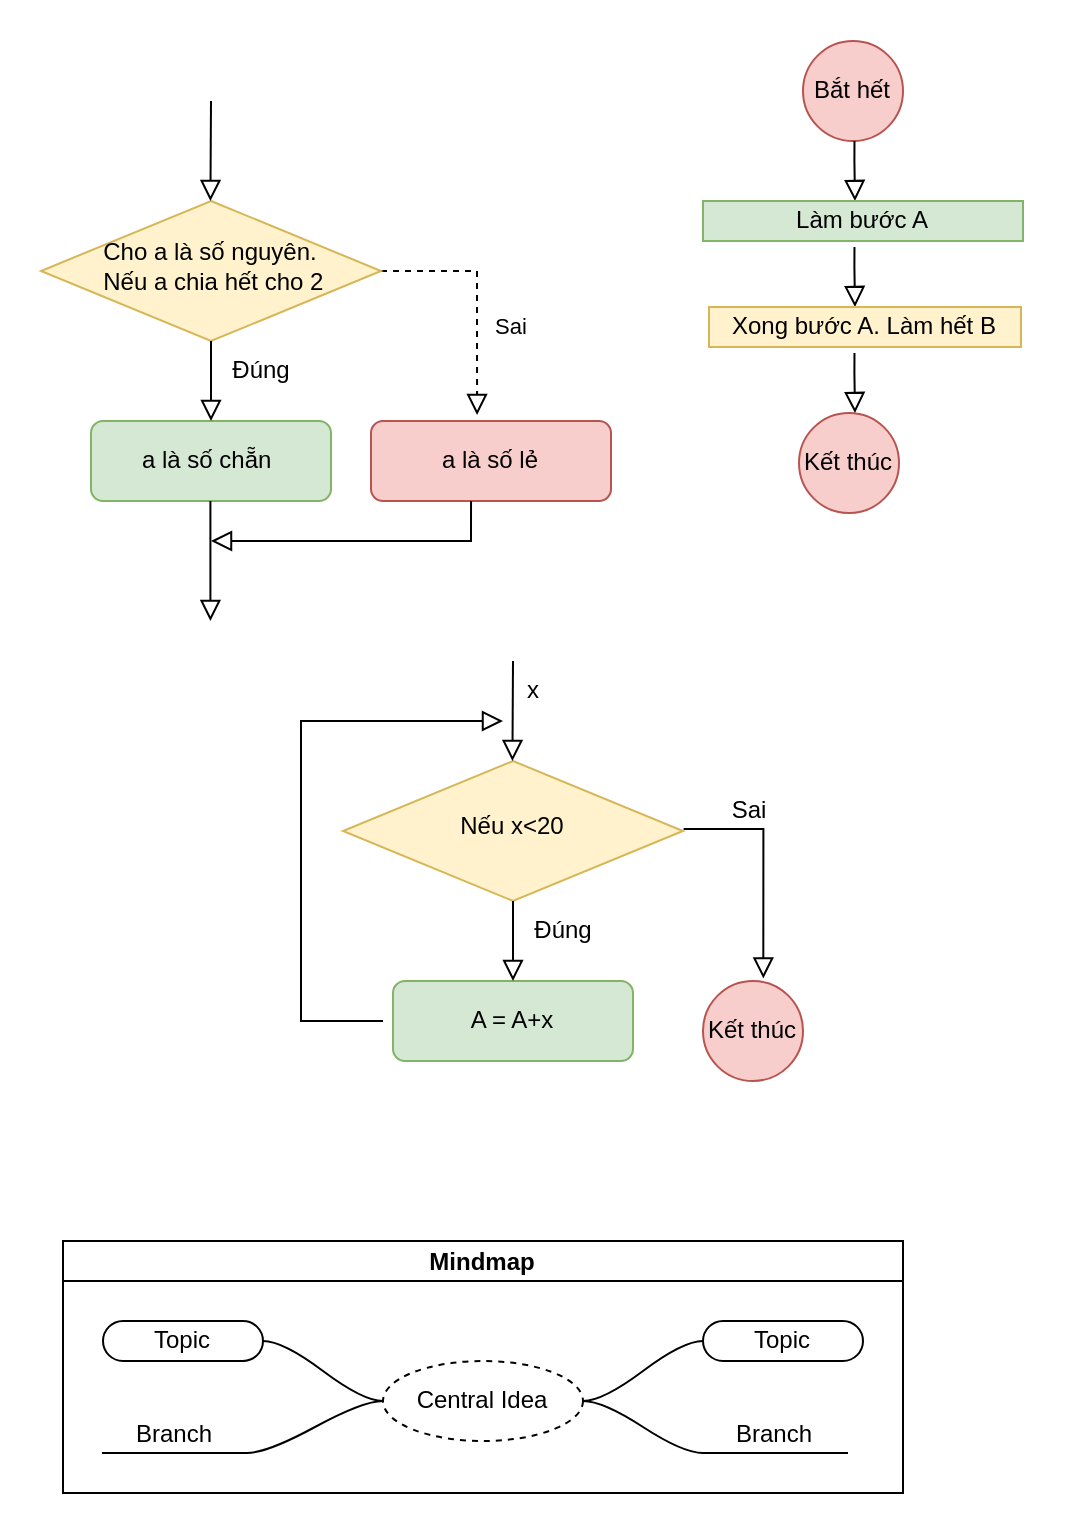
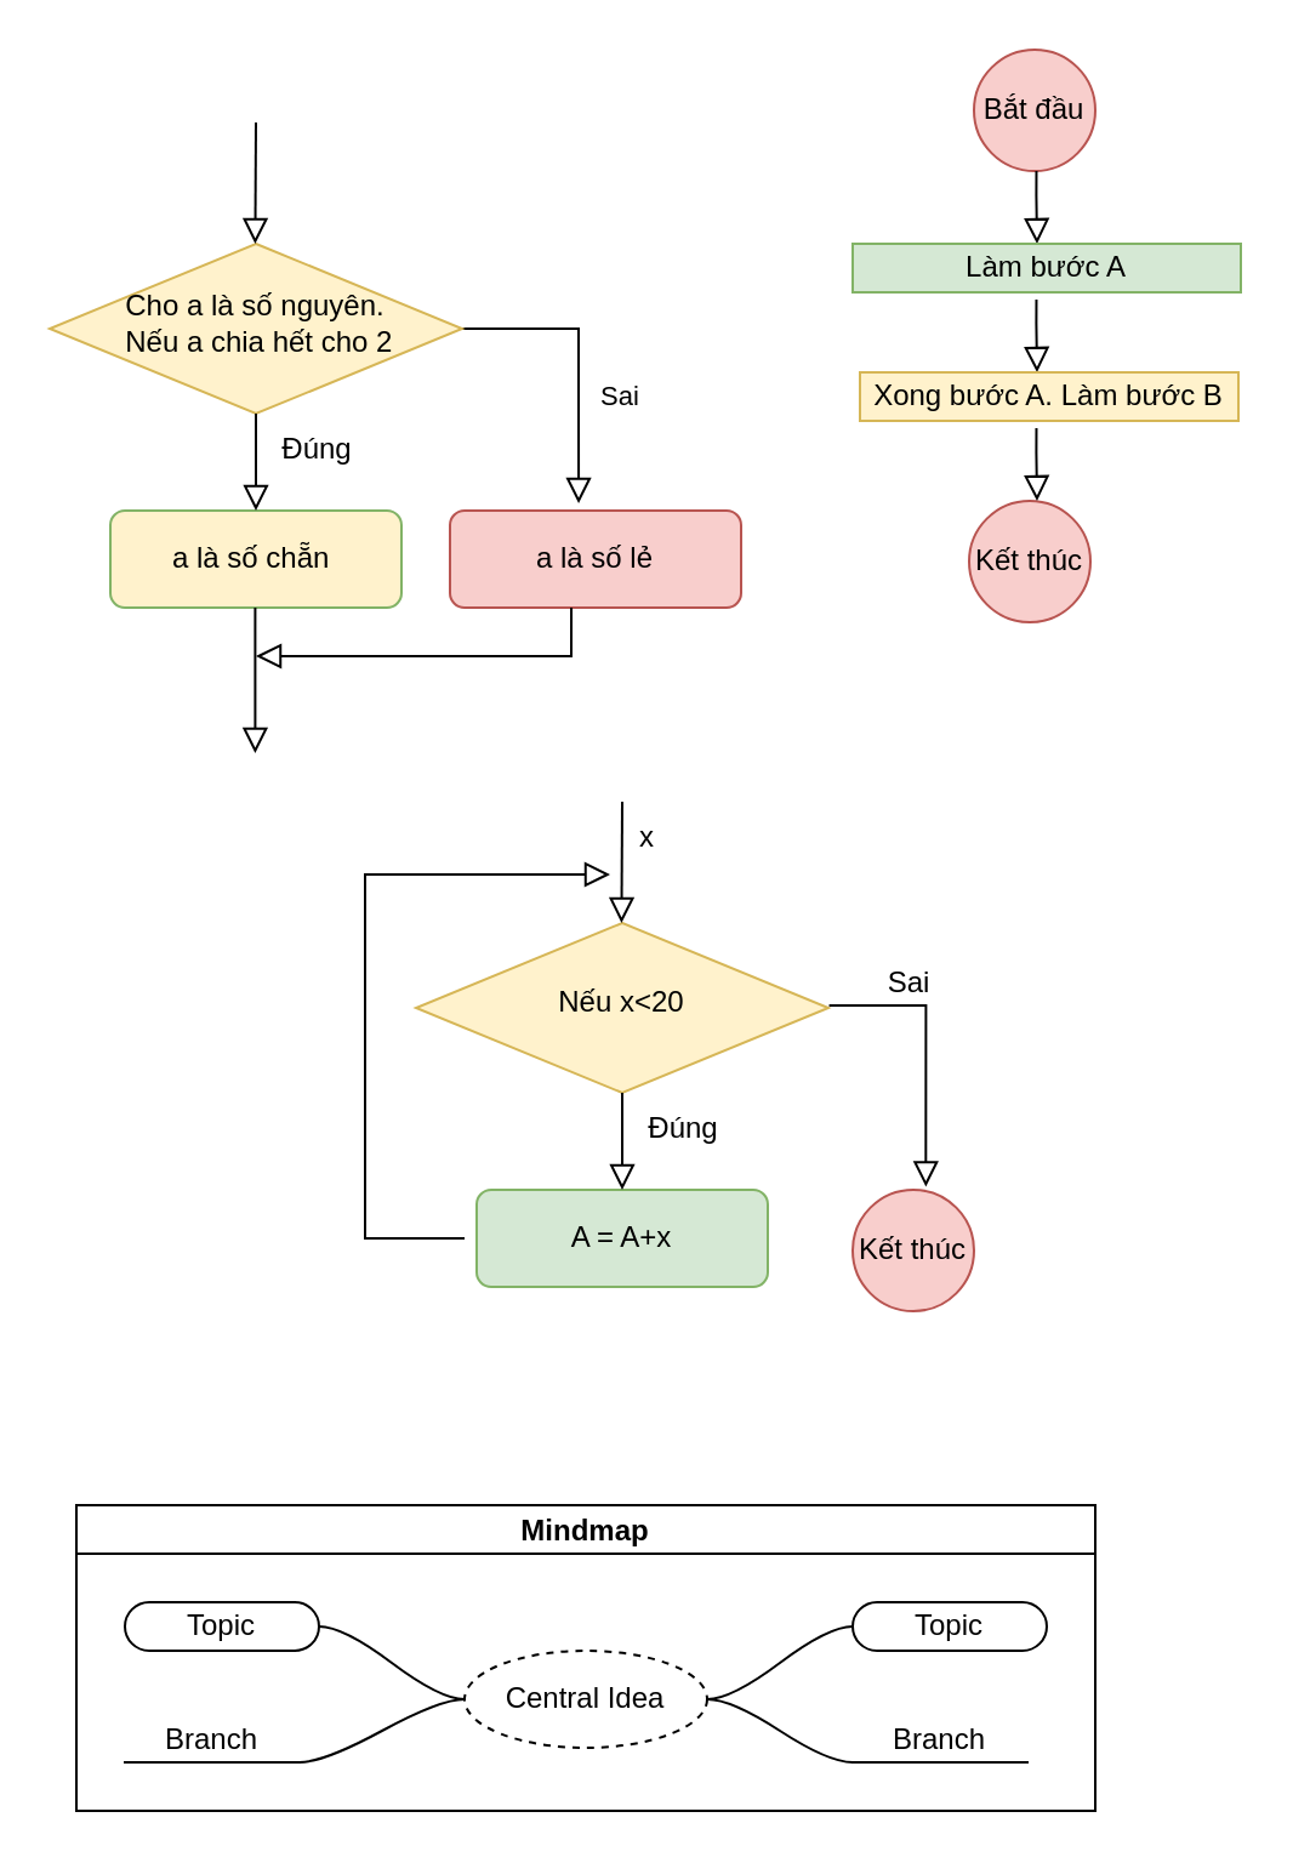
- <mxCell id="11" value="Bắt hết" style="ellipse;whiteSpace=wrap;html=1;aspect=fixed;fillColor=#f8cecc;strokeColor=#b85450;" vertex="1" parent="1"><mxGeometry x="401" y="20" width="50" height="50" as="geometry" /></mxCell>
+ <mxCell id="11" value="Bắt đầu" style="ellipse;whiteSpace=wrap;html=1;aspect=fixed;fillColor=#f8cecc;strokeColor=#b85450;" vertex="1" parent="1"><mxGeometry x="401" y="20" width="50" height="50" as="geometry" /></mxCell>
- <mxCell id="2" value="Sai&lt;div&gt;&lt;br&gt;&lt;/div&gt;" style="edgeStyle=orthogonalEdgeStyle;rounded=0;html=1;jettySize=auto;orthogonalLoop=1;fontSize=11;endArrow=block;endFill=0;endSize=8;strokeWidth=1;shadow=0;labelBackgroundColor=none;entryX=0.442;entryY=-0.075;entryDx=0;entryDy=0;entryPerimeter=0;exitX=1;exitY=0.5;exitDx=0;exitDy=0;dashed=1;" parent="1" source="3" target="4" edge="1"><mxGeometry x="0.384" y="17" relative="1" as="geometry"><mxPoint as="offset" /><mxPoint x="175" y="110" as="sourcePoint" /><mxPoint x="225" y="110" as="targetPoint" /><Array as="points"><mxPoint x="238" y="135" /></Array></mxGeometry></mxCell>
+ <mxCell id="2" value="Sai&lt;div&gt;&lt;br&gt;&lt;/div&gt;" style="edgeStyle=orthogonalEdgeStyle;rounded=0;html=1;jettySize=auto;orthogonalLoop=1;fontSize=11;endArrow=block;endFill=0;endSize=8;strokeWidth=1;shadow=0;labelBackgroundColor=none;entryX=0.442;entryY=-0.075;entryDx=0;entryDy=0;entryPerimeter=0;exitX=1;exitY=0.5;exitDx=0;exitDy=0;" parent="1" source="3" target="4" edge="1"><mxGeometry x="0.384" y="17" relative="1" as="geometry"><mxPoint as="offset" /><mxPoint x="175" y="110" as="sourcePoint" /><mxPoint x="225" y="110" as="targetPoint" /><Array as="points"><mxPoint x="238" y="135" /></Array></mxGeometry></mxCell>
- <mxCell id="17" value="Xong bước A. Làm hết B" style="rounded=0;whiteSpace=wrap;html=1;fillColor=#fff2cc;strokeColor=#d6b656;" vertex="1" parent="1"><mxGeometry x="354" y="153" width="156" height="20" as="geometry" /></mxCell>
+ <mxCell id="17" value="Xong bước A. Làm bước B" style="rounded=0;whiteSpace=wrap;html=1;fillColor=#fff2cc;strokeColor=#d6b656;" vertex="1" parent="1"><mxGeometry x="354" y="153" width="156" height="20" as="geometry" /></mxCell>
- <mxCell id="5" value="a là số chẵn&amp;nbsp;" style="rounded=1;whiteSpace=wrap;html=1;fontSize=12;glass=0;strokeWidth=1;shadow=0;fillColor=#d5e8d4;strokeColor=#82b366;" parent="1" vertex="1"><mxGeometry x="45" y="210" width="120" height="40" as="geometry" /></mxCell>
+ <mxCell id="5" value="a là số chẵn&amp;nbsp;" style="rounded=1;whiteSpace=wrap;html=1;fontSize=12;glass=0;strokeWidth=1;shadow=0;fillColor=#fff2cc;strokeColor=#82b366;" parent="1" vertex="1"><mxGeometry x="45" y="210" width="120" height="40" as="geometry" /></mxCell>
